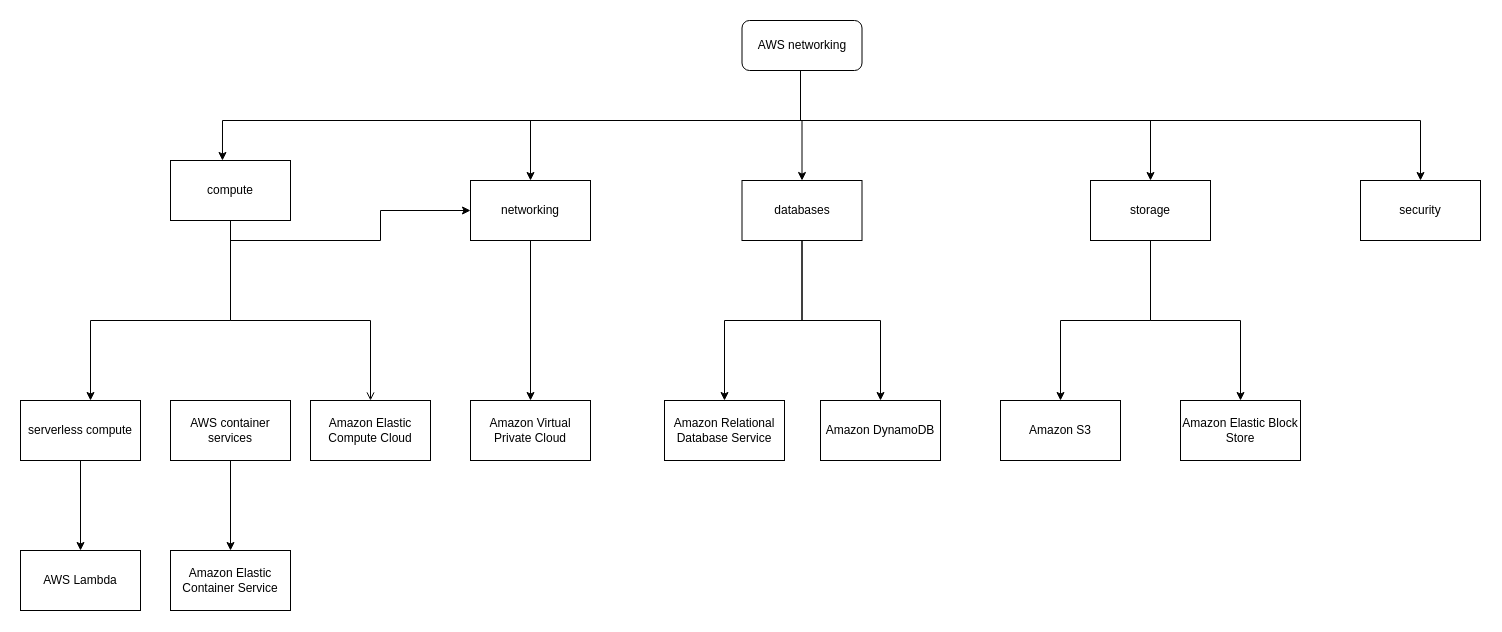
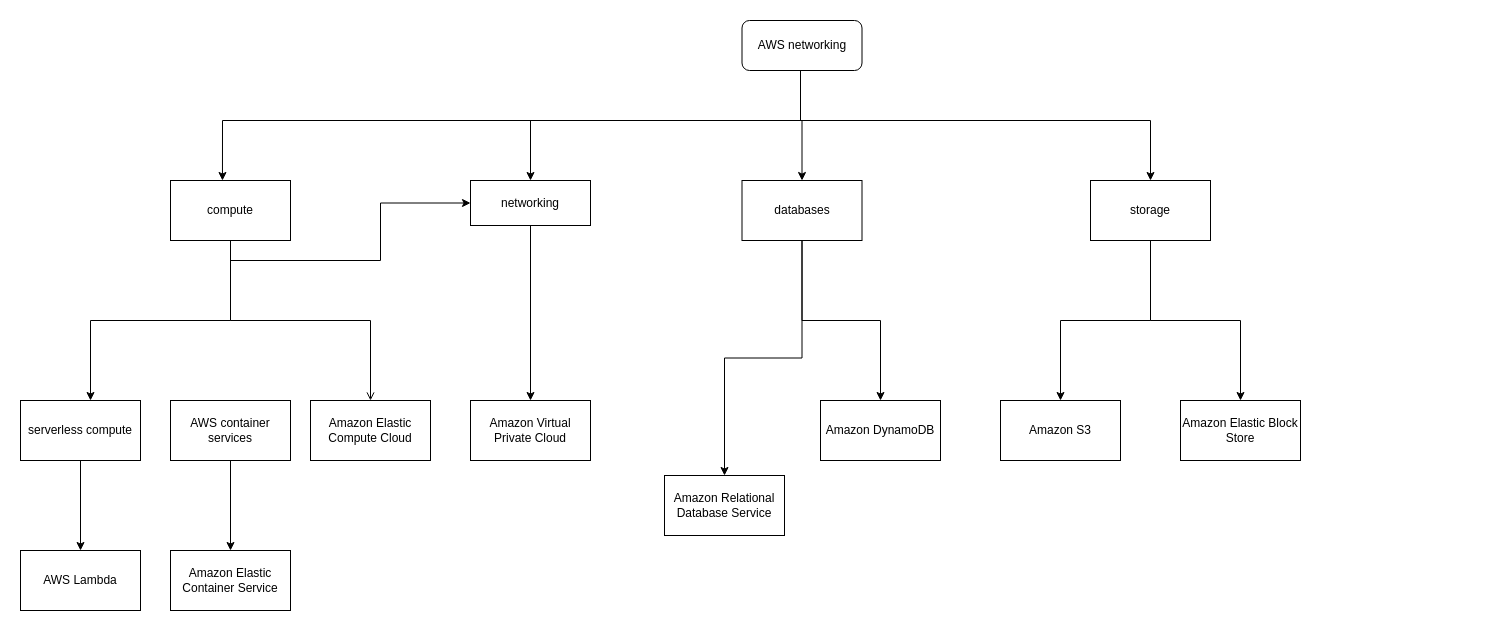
- <mxCell id="6" style="edgeStyle=orthogonalEdgeStyle;rounded=0;orthogonalLoop=1;jettySize=auto;html=1;" edge="1" parent="1" source="7" target="20"><mxGeometry relative="1" as="geometry"><Array as="points"><mxPoint x="800" y="120" /><mxPoint x="1420" y="120" /></Array></mxGeometry></mxCell>
- <mxCell id="11" value="compute" style="rounded=0;whiteSpace=wrap;html=1;" vertex="1" parent="1"><mxGeometry x="170" y="160" width="120" height="60" as="geometry" /></mxCell>
+ <mxCell id="11" value="compute" style="rounded=0;whiteSpace=wrap;html=1;" vertex="1" parent="1"><mxGeometry x="170" y="180" width="120" height="60" as="geometry" /></mxCell>
- <mxCell id="13" value="networking" style="whiteSpace=wrap;html=1;" vertex="1" parent="1"><mxGeometry x="470" y="180" width="120" height="60" as="geometry" /></mxCell>
+ <mxCell id="13" value="networking" style="whiteSpace=wrap;html=1;" vertex="1" parent="1"><mxGeometry x="470" y="180" width="120" height="45" as="geometry" /></mxCell>
- <mxCell id="20" value="security" style="whiteSpace=wrap;html=1;" vertex="1" parent="1"><mxGeometry x="1360" y="180" width="120" height="60" as="geometry" /></mxCell>
- <mxCell id="31" value="Amazon Relational Database Service" style="whiteSpace=wrap;html=1;" vertex="1" parent="1"><mxGeometry x="664" y="400" width="120" height="60" as="geometry" /></mxCell>
+ <mxCell id="31" value="Amazon Relational Database Service" style="whiteSpace=wrap;html=1;" vertex="1" parent="1"><mxGeometry x="664" y="475" width="120" height="60" as="geometry" /></mxCell>
